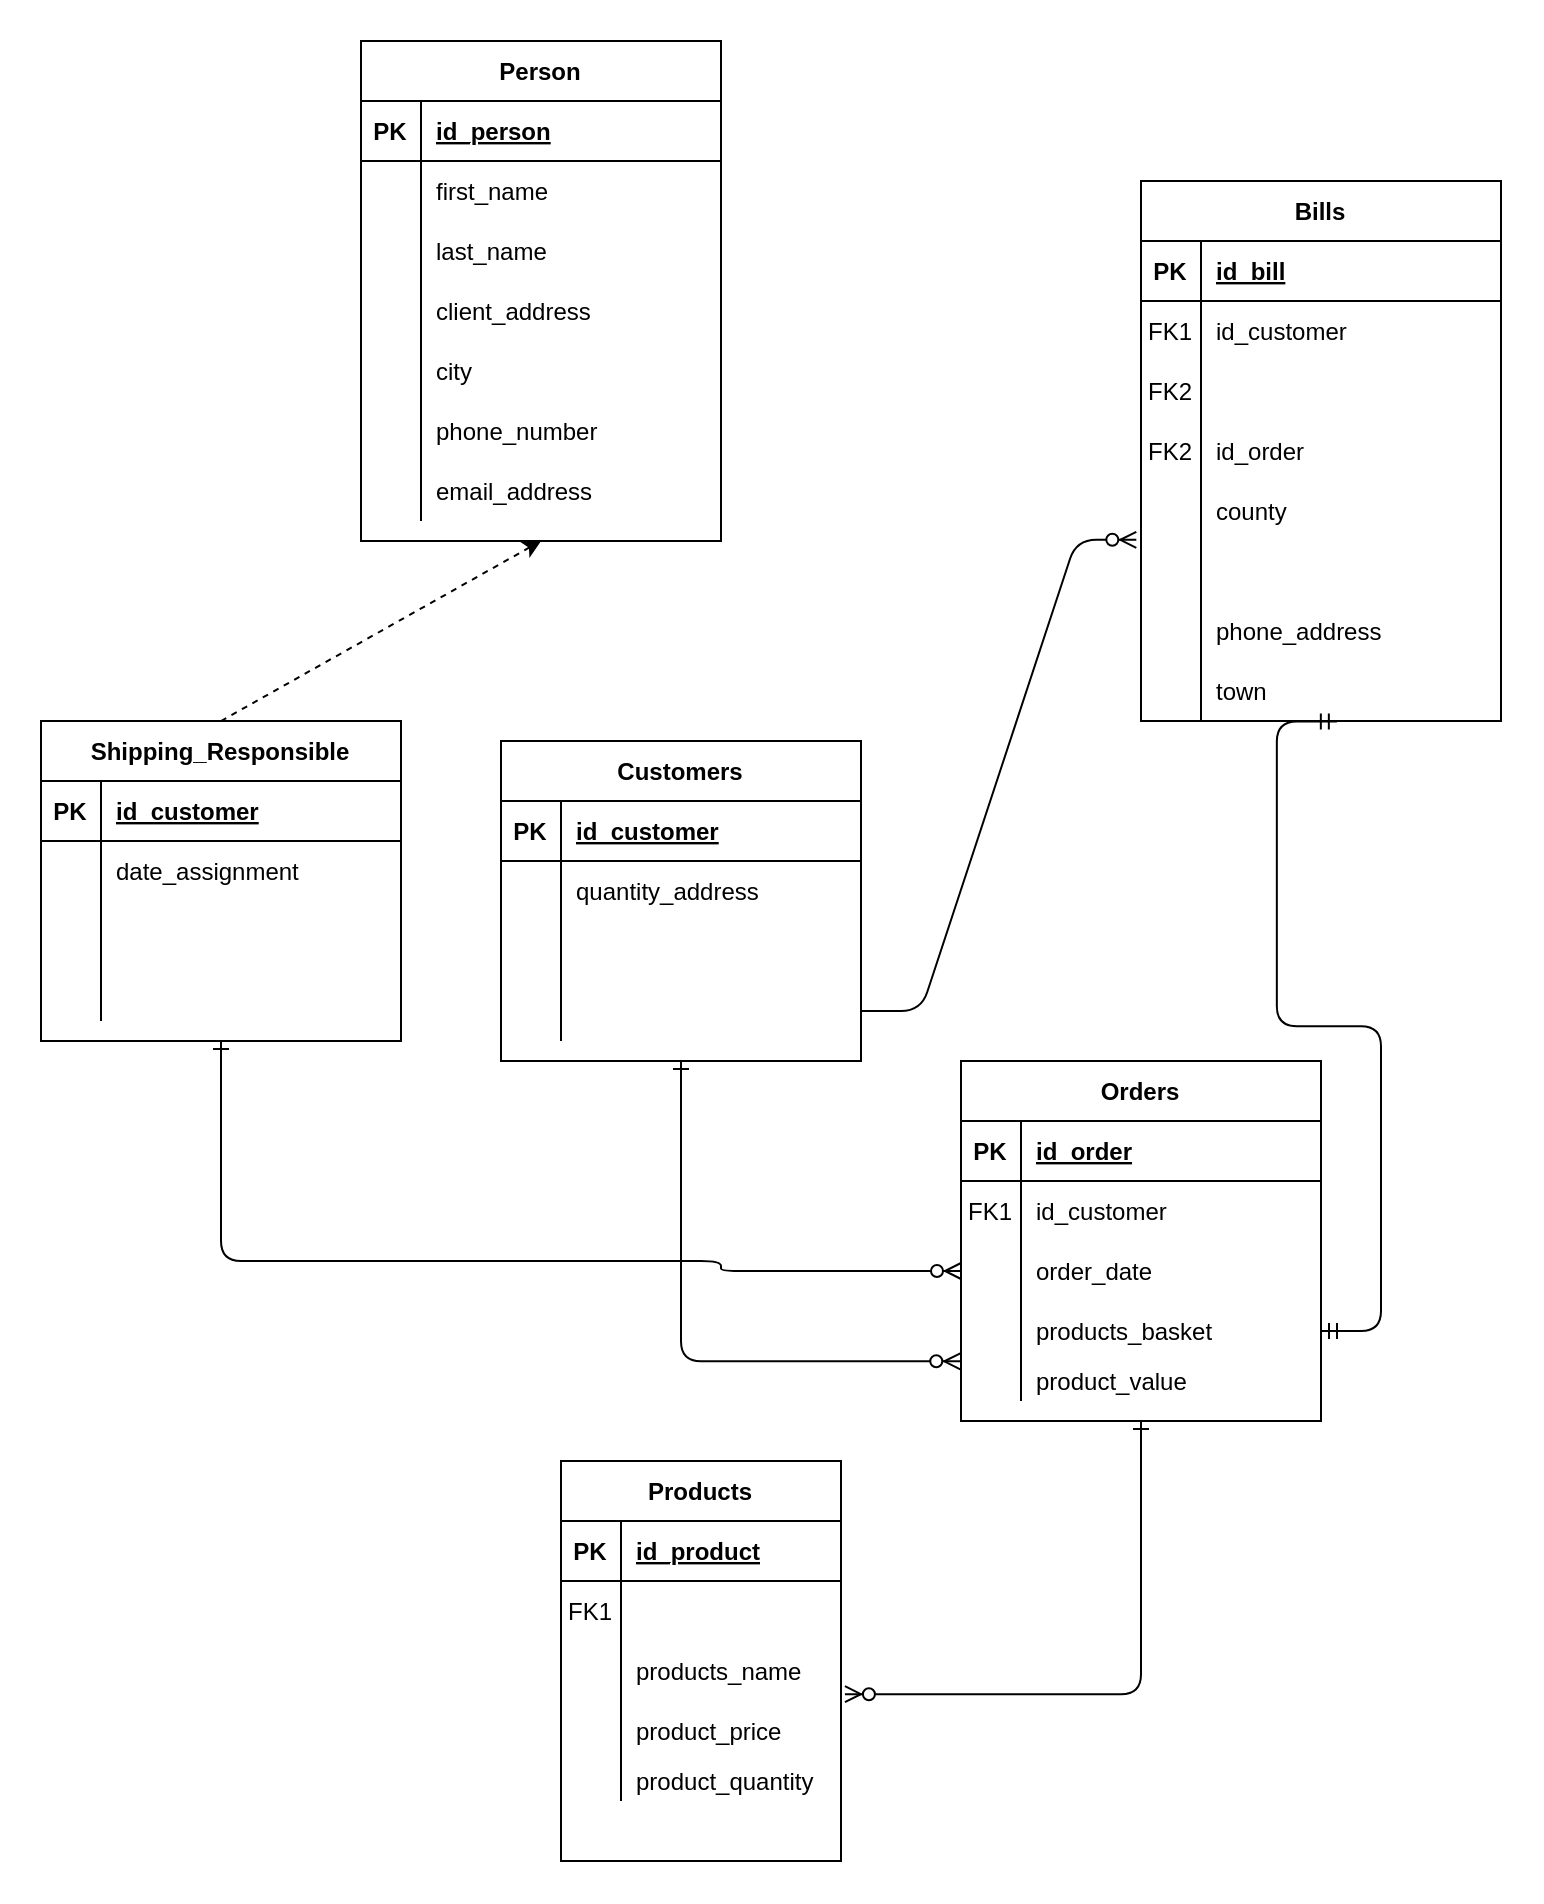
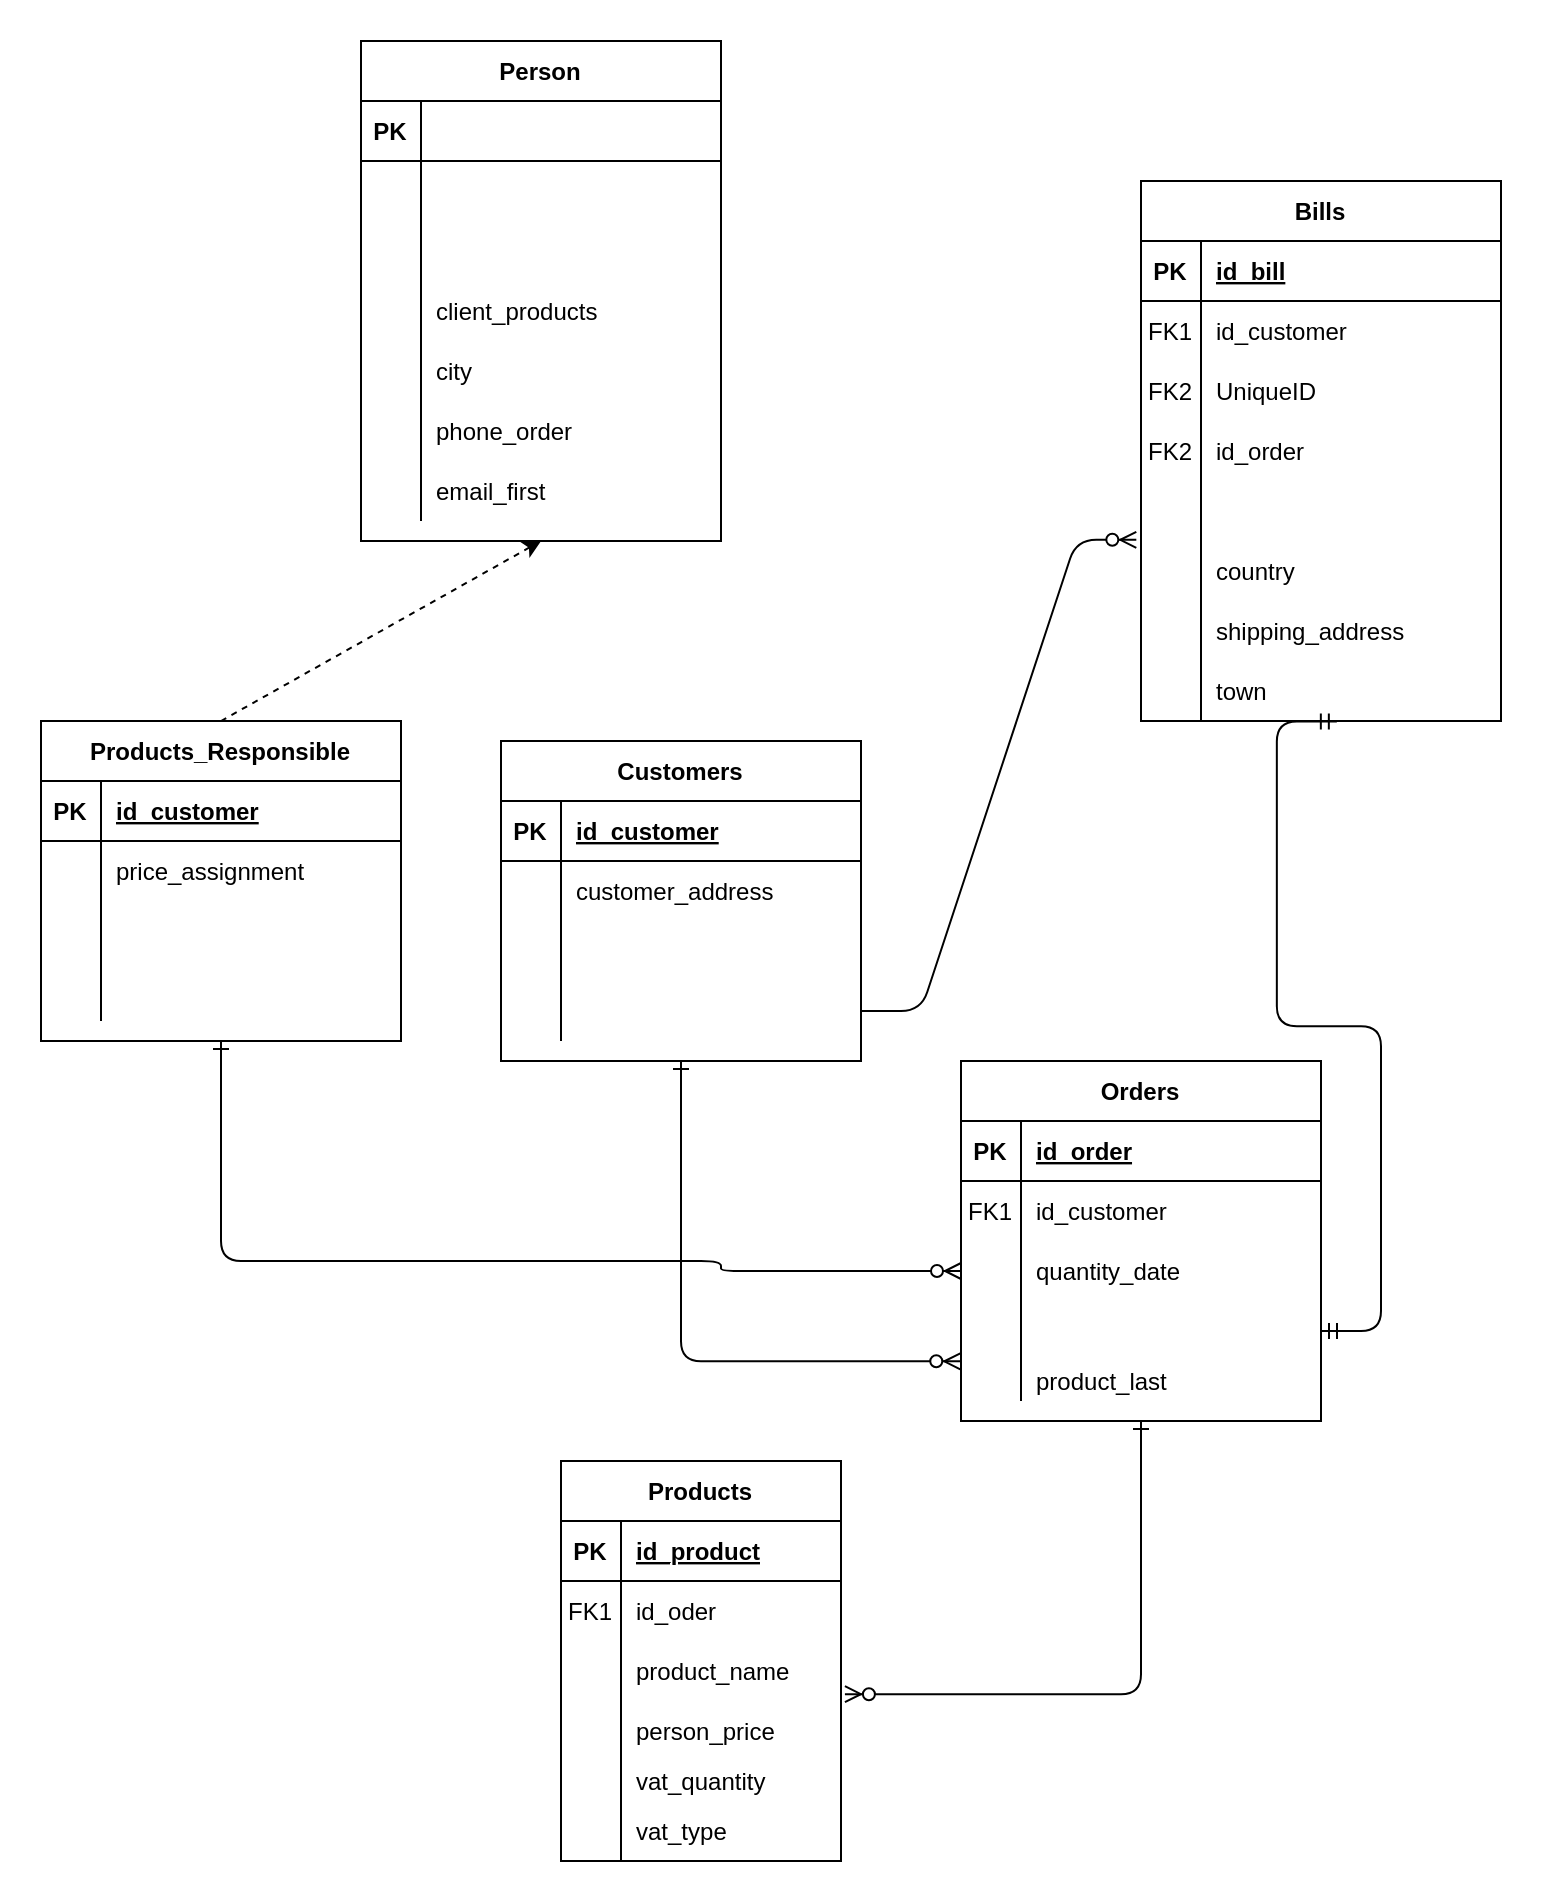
- <mxCell id="69" value="id_person" style="shape=partialRectangle;connectable=0;fillColor=none;top=0;left=0;bottom=0;right=0;align=left;spacingLeft=6;fontStyle=5;overflow=hidden;" parent="67" vertex="1"><mxGeometry x="30" width="150" height="30" as="geometry" /></mxCell>
- <mxCell id="72" value="first_name" style="shape=partialRectangle;connectable=0;fillColor=none;top=0;left=0;bottom=0;right=0;align=left;spacingLeft=6;overflow=hidden;" parent="70" vertex="1"><mxGeometry x="30" width="150" height="30" as="geometry" /></mxCell>
- <mxCell id="75" value="last_name" style="shape=partialRectangle;connectable=0;fillColor=none;top=0;left=0;bottom=0;right=0;align=left;spacingLeft=6;overflow=hidden;" parent="73" vertex="1"><mxGeometry x="30" width="150" height="30" as="geometry" /></mxCell>
- <mxCell id="78" value="client_address" style="shape=partialRectangle;connectable=0;fillColor=none;top=0;left=0;bottom=0;right=0;align=left;spacingLeft=6;overflow=hidden;" parent="76" vertex="1"><mxGeometry x="30" width="150" height="30" as="geometry" /></mxCell>
+ <mxCell id="78" value="client_products" style="shape=partialRectangle;connectable=0;fillColor=none;top=0;left=0;bottom=0;right=0;align=left;spacingLeft=6;overflow=hidden;" parent="76" vertex="1"><mxGeometry x="30" width="150" height="30" as="geometry" /></mxCell>
+ <mxCell id="11" value="UniqueID" style="shape=partialRectangle;connectable=0;fillColor=none;top=0;left=0;bottom=0;right=0;align=left;spacingLeft=6;fontStyle=0;overflow=hidden;" parent="9" vertex="1"><mxGeometry x="30" width="150" height="30" as="geometry" /></mxCell>
- <mxCell id="84" value="phone_number" style="shape=partialRectangle;connectable=0;fillColor=none;top=0;left=0;bottom=0;right=0;align=left;spacingLeft=6;overflow=hidden;" parent="82" vertex="1"><mxGeometry x="30" width="150" height="30" as="geometry" /></mxCell>
+ <mxCell id="84" value="phone_order" style="shape=partialRectangle;connectable=0;fillColor=none;top=0;left=0;bottom=0;right=0;align=left;spacingLeft=6;overflow=hidden;" parent="82" vertex="1"><mxGeometry x="30" width="150" height="30" as="geometry" /></mxCell>
- <mxCell id="87" value="email_address" style="shape=partialRectangle;connectable=0;fillColor=none;top=0;left=0;bottom=0;right=0;align=left;spacingLeft=6;overflow=hidden;" parent="85" vertex="1"><mxGeometry x="30" width="150" height="30" as="geometry" /></mxCell>
+ <mxCell id="87" value="email_first" style="shape=partialRectangle;connectable=0;fillColor=none;top=0;left=0;bottom=0;right=0;align=left;spacingLeft=6;overflow=hidden;" parent="85" vertex="1"><mxGeometry x="30" width="150" height="30" as="geometry" /></mxCell>
- <mxCell id="17" value="county" style="shape=partialRectangle;connectable=0;fillColor=none;top=0;left=0;bottom=0;right=0;align=left;spacingLeft=6;overflow=hidden;" parent="15" vertex="1"><mxGeometry x="30" width="150" height="30" as="geometry" /></mxCell>
+ <mxCell id="20" value="country" style="shape=partialRectangle;connectable=0;fillColor=none;top=0;left=0;bottom=0;right=0;align=left;spacingLeft=6;overflow=hidden;" parent="18" vertex="1"><mxGeometry x="30" width="150" height="30" as="geometry" /></mxCell>
- <mxCell id="23" value="phone_address" style="shape=partialRectangle;connectable=0;fillColor=none;top=0;left=0;bottom=0;right=0;align=left;spacingLeft=6;overflow=hidden;" parent="21" vertex="1"><mxGeometry x="30" width="150" height="30" as="geometry" /></mxCell>
+ <mxCell id="23" value="shipping_address" style="shape=partialRectangle;connectable=0;fillColor=none;top=0;left=0;bottom=0;right=0;align=left;spacingLeft=6;overflow=hidden;" parent="21" vertex="1"><mxGeometry x="30" width="150" height="30" as="geometry" /></mxCell>
- <mxCell id="101" value="Shipping_Responsible" style="shape=table;startSize=30;container=1;collapsible=1;childLayout=tableLayout;fixedRows=1;rowLines=0;fontStyle=1;align=center;resizeLast=1;" parent="1" vertex="1"><mxGeometry x="20" y="360" width="180" height="160" as="geometry" /></mxCell>
+ <mxCell id="101" value="Products_Responsible" style="shape=table;startSize=30;container=1;collapsible=1;childLayout=tableLayout;fixedRows=1;rowLines=0;fontStyle=1;align=center;resizeLast=1;" parent="1" vertex="1"><mxGeometry x="20" y="360" width="180" height="160" as="geometry" /></mxCell>
- <mxCell id="107" value="date_assignment" style="shape=partialRectangle;connectable=0;fillColor=none;top=0;left=0;bottom=0;right=0;align=left;spacingLeft=6;overflow=hidden;" parent="105" vertex="1"><mxGeometry x="30" width="150" height="30" as="geometry" /></mxCell>
+ <mxCell id="107" value="price_assignment" style="shape=partialRectangle;connectable=0;fillColor=none;top=0;left=0;bottom=0;right=0;align=left;spacingLeft=6;overflow=hidden;" parent="105" vertex="1"><mxGeometry x="30" width="150" height="30" as="geometry" /></mxCell>
- <mxCell id="94" value="quantity_address" style="shape=partialRectangle;connectable=0;fillColor=none;top=0;left=0;bottom=0;right=0;align=left;spacingLeft=6;overflow=hidden;" parent="92" vertex="1"><mxGeometry x="30" width="150" height="30" as="geometry" /></mxCell>
+ <mxCell id="94" value="customer_address" style="shape=partialRectangle;connectable=0;fillColor=none;top=0;left=0;bottom=0;right=0;align=left;spacingLeft=6;overflow=hidden;" parent="92" vertex="1"><mxGeometry x="30" width="150" height="30" as="geometry" /></mxCell>
- <mxCell id="36" value="order_date" style="shape=partialRectangle;connectable=0;fillColor=none;top=0;left=0;bottom=0;right=0;align=left;spacingLeft=6;overflow=hidden;" parent="34" vertex="1"><mxGeometry x="30" width="150" height="30" as="geometry" /></mxCell>
+ <mxCell id="36" value="quantity_date" style="shape=partialRectangle;connectable=0;fillColor=none;top=0;left=0;bottom=0;right=0;align=left;spacingLeft=6;overflow=hidden;" parent="34" vertex="1"><mxGeometry x="30" width="150" height="30" as="geometry" /></mxCell>
- <mxCell id="39" value="products_basket" style="shape=partialRectangle;connectable=0;fillColor=none;top=0;left=0;bottom=0;right=0;align=left;spacingLeft=6;overflow=hidden;" parent="37" vertex="1"><mxGeometry x="30" width="150" height="30" as="geometry" /></mxCell>
- <mxCell id="42" value="product_value" style="shape=partialRectangle;connectable=0;fillColor=none;top=0;left=0;bottom=0;right=0;align=left;spacingLeft=6;overflow=hidden;" parent="40" vertex="1"><mxGeometry x="30" width="150" height="20" as="geometry" /></mxCell>
+ <mxCell id="42" value="product_last" style="shape=partialRectangle;connectable=0;fillColor=none;top=0;left=0;bottom=0;right=0;align=left;spacingLeft=6;overflow=hidden;" parent="40" vertex="1"><mxGeometry x="30" width="150" height="20" as="geometry" /></mxCell>
+ <mxCell id="50" value="id_oder" style="shape=partialRectangle;connectable=0;fillColor=none;top=0;left=0;bottom=0;right=0;align=left;spacingLeft=6;overflow=hidden;" parent="48" vertex="1"><mxGeometry x="30" width="110" height="30" as="geometry" /></mxCell>
- <mxCell id="53" value="products_name" style="shape=partialRectangle;connectable=0;fillColor=none;top=0;left=0;bottom=0;right=0;align=left;spacingLeft=6;overflow=hidden;" parent="51" vertex="1"><mxGeometry x="30" width="110" height="30" as="geometry" /></mxCell>
+ <mxCell id="53" value="product_name" style="shape=partialRectangle;connectable=0;fillColor=none;top=0;left=0;bottom=0;right=0;align=left;spacingLeft=6;overflow=hidden;" parent="51" vertex="1"><mxGeometry x="30" width="110" height="30" as="geometry" /></mxCell>
- <mxCell id="56" value="product_price" style="shape=partialRectangle;connectable=0;fillColor=none;top=0;left=0;bottom=0;right=0;align=left;spacingLeft=6;overflow=hidden;" parent="54" vertex="1"><mxGeometry x="30" width="110" height="30" as="geometry" /></mxCell>
+ <mxCell id="56" value="person_price" style="shape=partialRectangle;connectable=0;fillColor=none;top=0;left=0;bottom=0;right=0;align=left;spacingLeft=6;overflow=hidden;" parent="54" vertex="1"><mxGeometry x="30" width="110" height="30" as="geometry" /></mxCell>
- <mxCell id="59" value="product_quantity" style="shape=partialRectangle;connectable=0;fillColor=none;top=0;left=0;bottom=0;right=0;align=left;spacingLeft=6;overflow=hidden;" parent="57" vertex="1"><mxGeometry x="30" width="110" height="20" as="geometry" /></mxCell>
+ <mxCell id="59" value="vat_quantity" style="shape=partialRectangle;connectable=0;fillColor=none;top=0;left=0;bottom=0;right=0;align=left;spacingLeft=6;overflow=hidden;" parent="57" vertex="1"><mxGeometry x="30" width="110" height="20" as="geometry" /></mxCell>
+ <mxCell id="62" value="vat_type" style="shape=partialRectangle;connectable=0;fillColor=none;top=0;left=0;bottom=0;right=0;align=left;spacingLeft=6;overflow=hidden;" parent="60" vertex="1"><mxGeometry x="30" width="110" height="30" as="geometry" /></mxCell>
